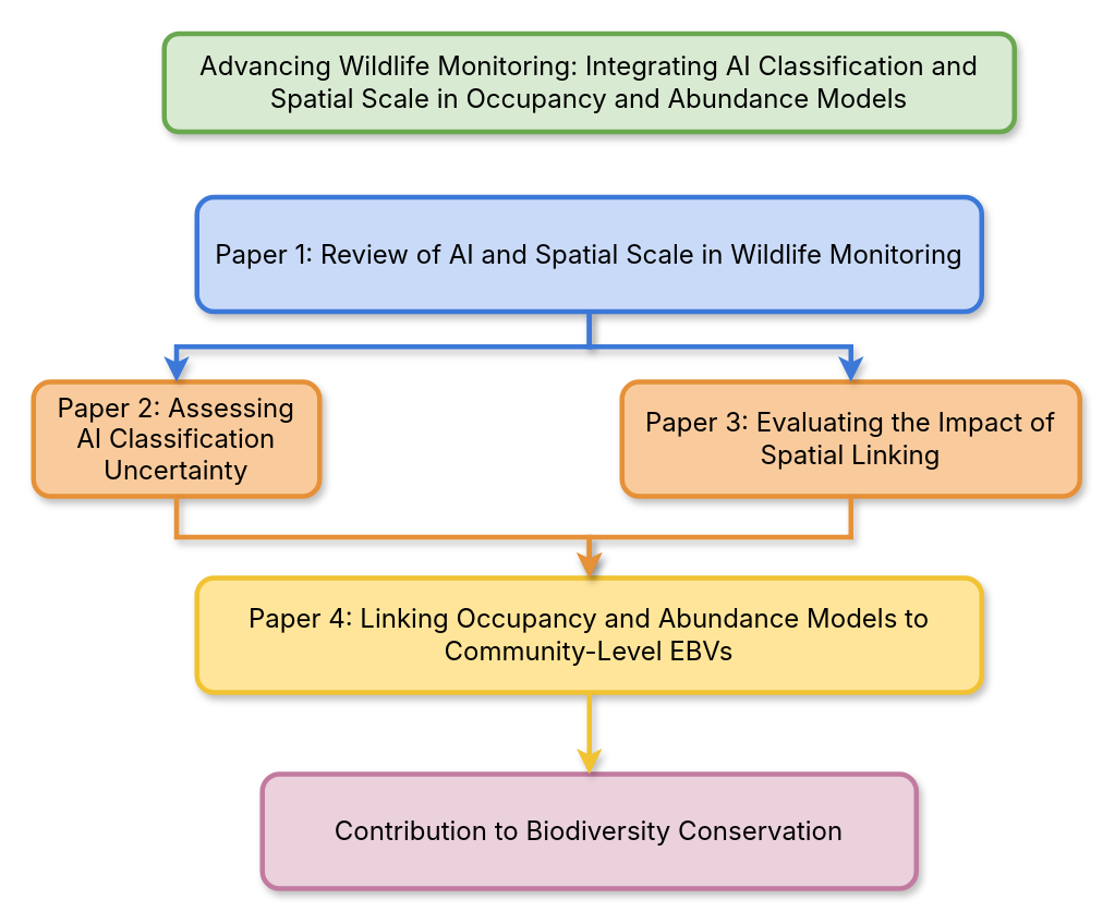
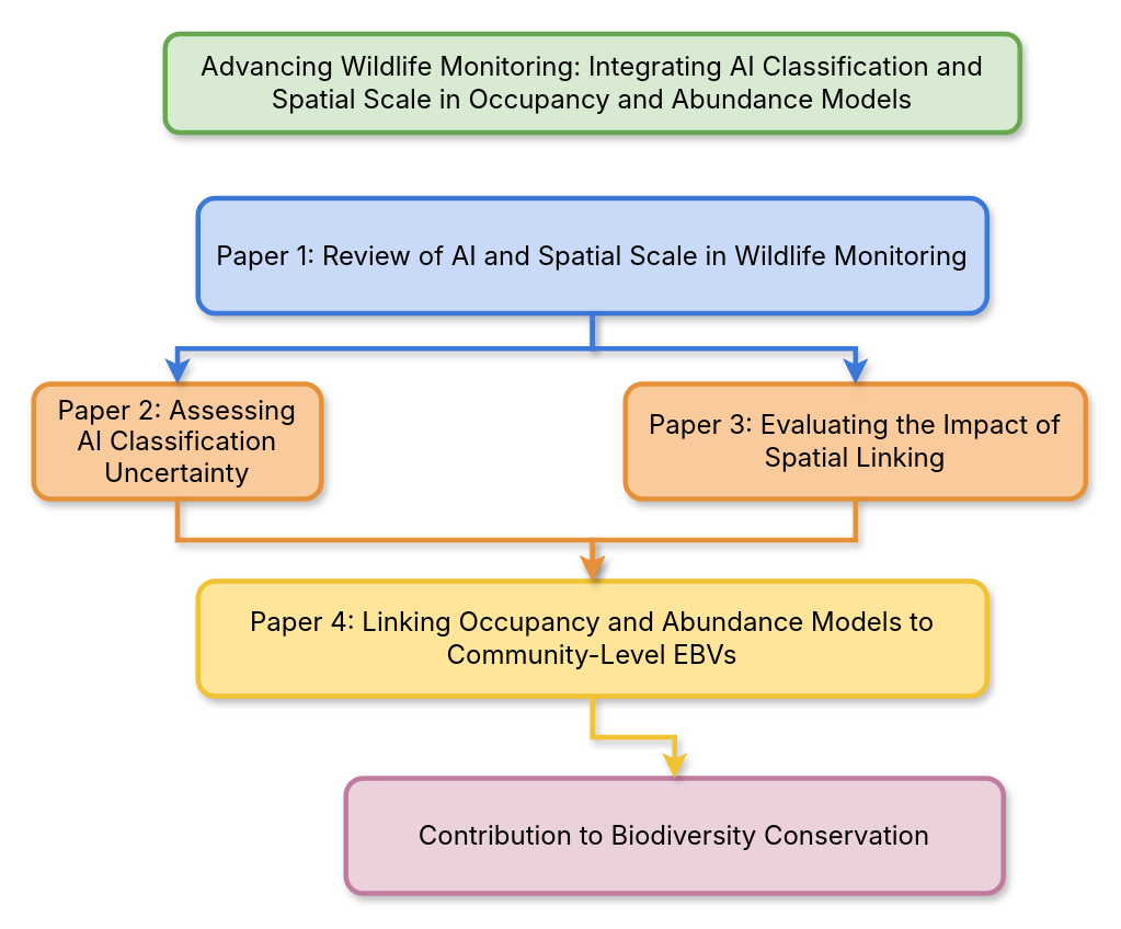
- <mxCell id="7" value="Contribution to Biodiversity Conservation" style="rounded=1;whiteSpace=wrap;html=1;fillColor=#EAD1DC;strokeColor=#C27BA0;fontFamily=Inter;fontSize=16;strokeWidth=3;shadow=1;spacingLeft=8;spacingRight=8;" parent="1" vertex="1"><mxGeometry x="160" y="473" width="400" height="70" as="geometry" /></mxCell>
+ <mxCell id="7" value="Contribution to Biodiversity Conservation" style="rounded=1;whiteSpace=wrap;html=1;fillColor=#EAD1DC;strokeColor=#C27BA0;fontFamily=Inter;fontSize=16;strokeWidth=3;shadow=1;spacingLeft=8;spacingRight=8;" parent="1" vertex="1"><mxGeometry x="210" y="473" width="400" height="70" as="geometry" /></mxCell>
